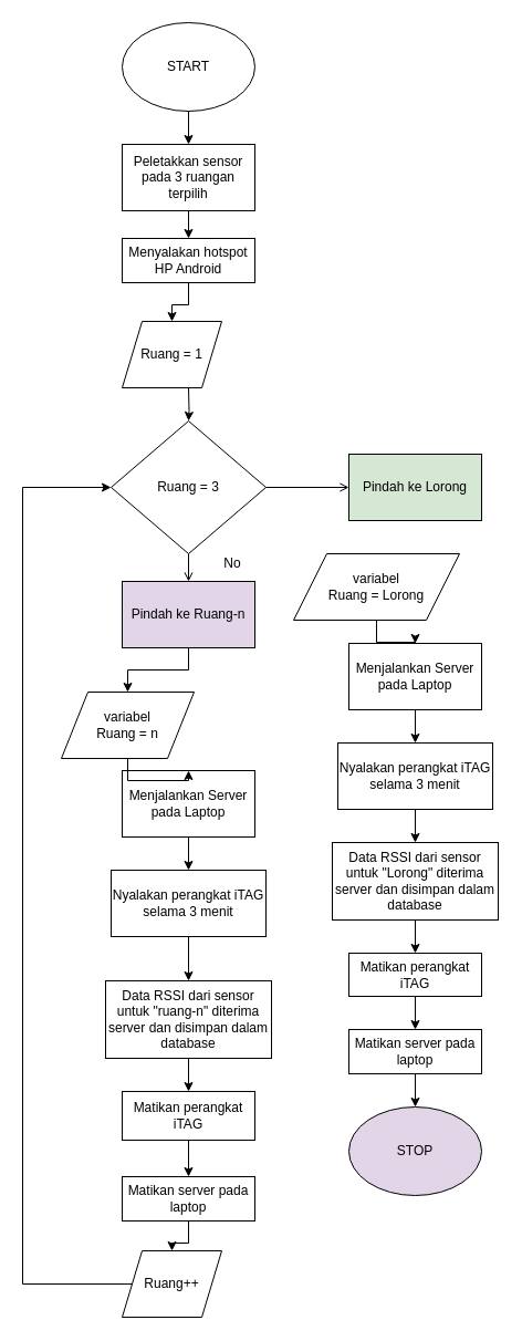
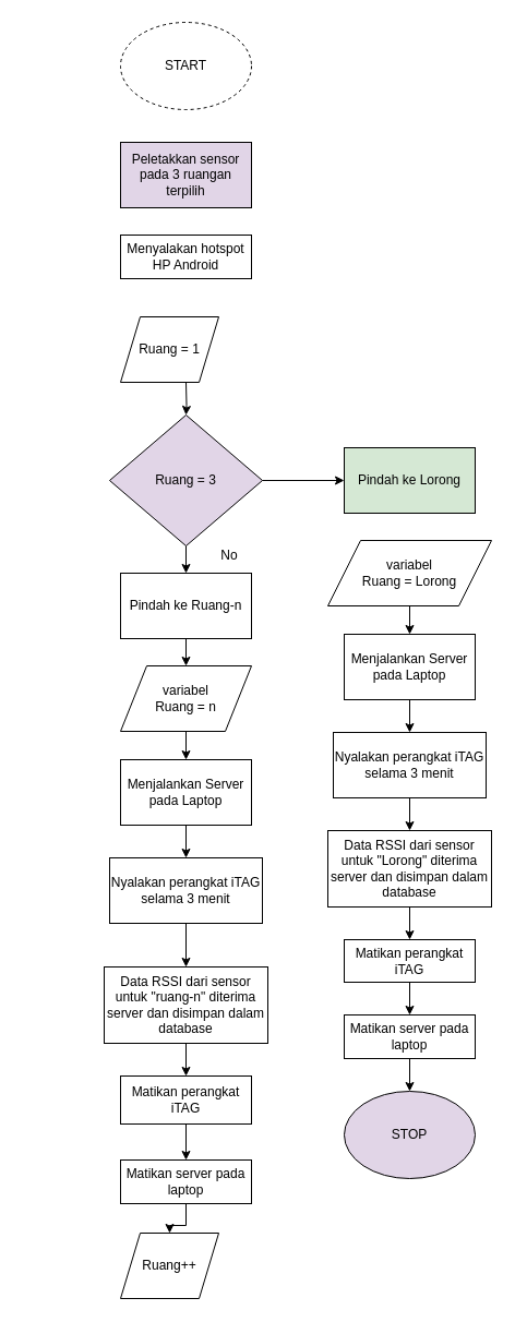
- <mxCell id="3" value="START" style="ellipse;whiteSpace=wrap;html=1;" parent="2" vertex="1"><mxGeometry x="90" width="120" height="80" as="geometry" /></mxCell>
+ <mxCell id="3" value="START" style="ellipse;whiteSpace=wrap;html=1;dashed=1;" parent="2" vertex="1"><mxGeometry x="90" width="120" height="80" as="geometry" /></mxCell>
- <mxCell id="6" value="" style="edgeStyle=orthogonalEdgeStyle;rounded=0;orthogonalLoop=1;jettySize=auto;html=1;" parent="2" source="3" target="5" edge="1"><mxGeometry relative="1" as="geometry" /></mxCell>
- <mxCell id="5" value="Peletakkan sensor pada 3 ruangan terpilih" style="rounded=0;whiteSpace=wrap;html=1;" parent="2" vertex="1"><mxGeometry x="90" y="110" width="120" height="60" as="geometry" /></mxCell>
+ <mxCell id="5" value="Peletakkan sensor pada 3 ruangan terpilih" style="rounded=0;whiteSpace=wrap;html=1;fillColor=#e1d5e7;" parent="2" vertex="1"><mxGeometry x="90" y="110" width="120" height="60" as="geometry" /></mxCell>
- <mxCell id="4" style="edgeStyle=orthogonalEdgeStyle;rounded=0;orthogonalLoop=1;jettySize=auto;html=1;exitX=0.5;exitY=1;exitDx=0;exitDy=0;entryX=0.5;entryY=0;entryDx=0;entryDy=0;" edge="1" parent="2" source="5" target="26"><mxGeometry relative="1" as="geometry" /></mxCell>
- <mxCell id="25" value="" style="edgeStyle=orthogonalEdgeStyle;rounded=0;orthogonalLoop=1;jettySize=auto;html=1;" edge="1" parent="2" source="26" target="15"><mxGeometry relative="1" as="geometry" /></mxCell>
- <mxCell id="7" value="Ruang = 3" style="rhombus;whiteSpace=wrap;html=1;" parent="2" vertex="1"><mxGeometry x="80" y="360" width="140" height="120" as="geometry" /></mxCell>
+ <mxCell id="7" value="Ruang = 3" style="rhombus;whiteSpace=wrap;html=1;fillColor=#e1d5e7;" parent="2" vertex="1"><mxGeometry x="80" y="360" width="140" height="120" as="geometry" /></mxCell>
- <mxCell id="38" value="" style="edgeStyle=orthogonalEdgeStyle;rounded=0;orthogonalLoop=1;jettySize=auto;html=1;endArrow=open;" parent="1" source="7" target="37" edge="1"><mxGeometry relative="1" as="geometry" /></mxCell>
+ <mxCell id="38" value="" style="edgeStyle=orthogonalEdgeStyle;rounded=0;orthogonalLoop=1;jettySize=auto;html=1;" parent="1" source="7" target="37" edge="1"><mxGeometry relative="1" as="geometry" /></mxCell>
- <mxCell id="22" value="" style="edgeStyle=orthogonalEdgeStyle;rounded=0;orthogonalLoop=1;jettySize=auto;html=1;endArrow=open;" parent="2" source="7" target="21" edge="1"><mxGeometry relative="1" as="geometry" /></mxCell>
+ <mxCell id="22" value="" style="edgeStyle=orthogonalEdgeStyle;rounded=0;orthogonalLoop=1;jettySize=auto;html=1;" parent="2" source="7" target="21" edge="1"><mxGeometry relative="1" as="geometry" /></mxCell>
- <mxCell id="36" value="&lt;div&gt;variabel &lt;br&gt;&lt;/div&gt;&lt;div&gt;Ruang = Lorong&lt;br&gt;&lt;/div&gt;" style="shape=parallelogram;perimeter=parallelogramPerimeter;whiteSpace=wrap;html=1;" parent="1" vertex="1"><mxGeometry x="265" y="500" width="150" height="60" as="geometry" /></mxCell>
+ <mxCell id="36" value="&lt;div&gt;variabel &lt;br&gt;&lt;/div&gt;&lt;div&gt;Ruang = Lorong&lt;br&gt;&lt;/div&gt;" style="shape=parallelogram;perimeter=parallelogramPerimeter;whiteSpace=wrap;html=1;" parent="1" vertex="1"><mxGeometry x="300" y="495" width="150" height="60" as="geometry" /></mxCell>
- <mxCell id="21" value="Pindah ke Ruang-n" style="rounded=0;whiteSpace=wrap;html=1;fillColor=#e1d5e7;" parent="2" vertex="1"><mxGeometry x="90" y="505" width="120" height="60" as="geometry" /></mxCell>
+ <mxCell id="21" value="Pindah ke Ruang-n" style="rounded=0;whiteSpace=wrap;html=1;" parent="2" vertex="1"><mxGeometry x="90" y="505" width="120" height="60" as="geometry" /></mxCell>
- <mxCell id="19" value="&lt;div&gt;variabel &lt;br&gt;&lt;/div&gt;&lt;div&gt;Ruang = n&lt;/div&gt;" style="shape=parallelogram;perimeter=parallelogramPerimeter;whiteSpace=wrap;html=1;" parent="2" vertex="1"><mxGeometry x="35" y="605" width="120" height="60" as="geometry" /></mxCell>
+ <mxCell id="19" value="&lt;div&gt;variabel &lt;br&gt;&lt;/div&gt;&lt;div&gt;Ruang = n&lt;/div&gt;" style="shape=parallelogram;perimeter=parallelogramPerimeter;whiteSpace=wrap;html=1;" parent="2" vertex="1"><mxGeometry x="90" y="590" width="120" height="60" as="geometry" /></mxCell>
- <mxCell id="40" value="" style="edgeStyle=orthogonalEdgeStyle;rounded=0;orthogonalLoop=1;jettySize=auto;html=1;entryX=0;entryY=0.5;entryDx=0;entryDy=0;exitX=0;exitY=0.5;exitDx=0;exitDy=0;" parent="1" source="39" target="7" edge="1"><mxGeometry relative="1" as="geometry"><mxPoint x="110" y="850" as="sourcePoint" /><mxPoint x="-10" y="540" as="targetPoint" /><Array as="points"><mxPoint x="20" y="1160" /><mxPoint x="20" y="440" /></Array></mxGeometry></mxCell>
